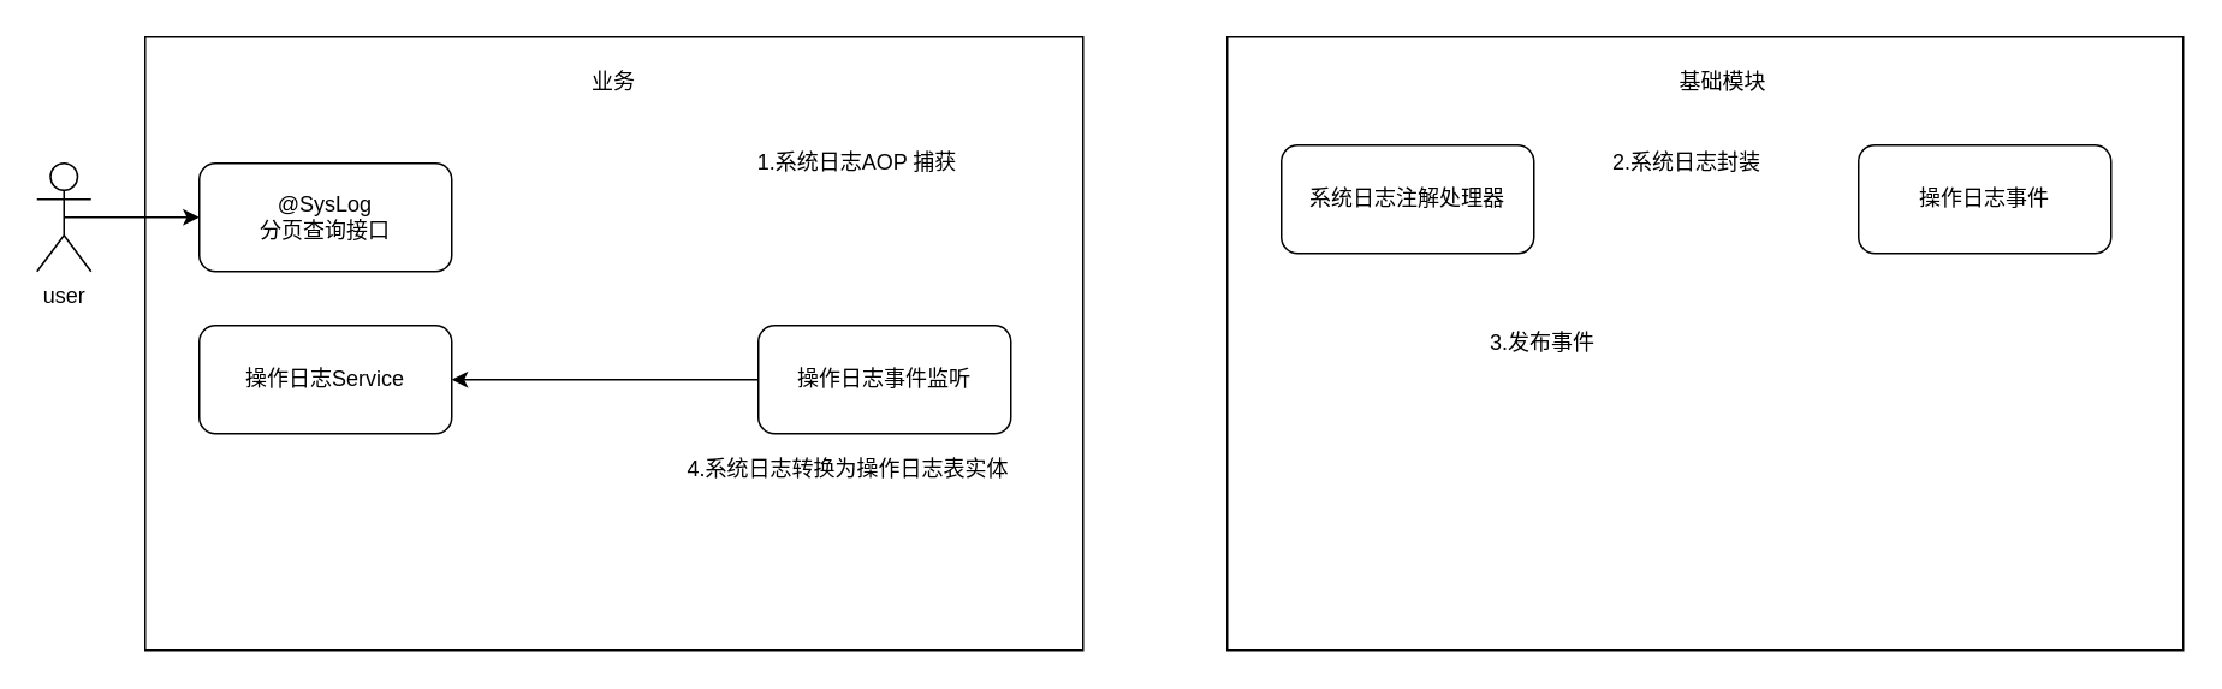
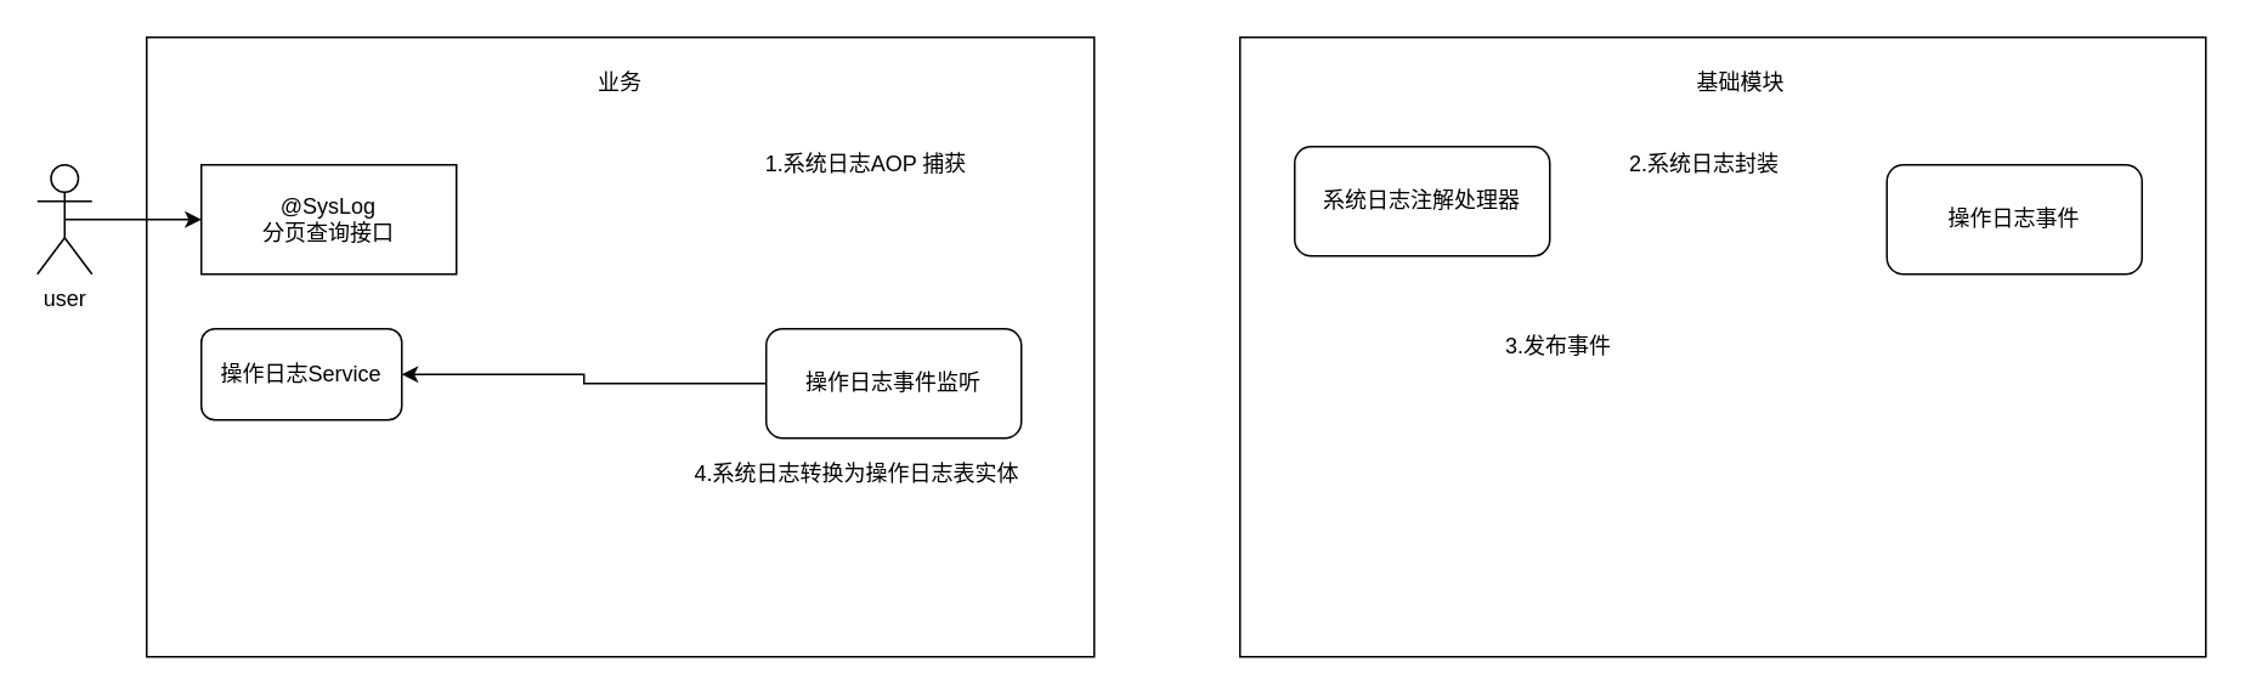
- <mxCell id="10" value="操作日志事件" style="rounded=1;whiteSpace=wrap;html=1;" vertex="1" parent="1"><mxGeometry x="1030" y="80" width="140" height="60" as="geometry" /></mxCell>
+ <mxCell id="10" value="操作日志事件" style="rounded=1;whiteSpace=wrap;html=1;" vertex="1" parent="1"><mxGeometry x="1035" y="90" width="140" height="60" as="geometry" /></mxCell>
- <mxCell id="6" value="@SysLog&lt;br&gt;分页查询接口" style="rounded=1;whiteSpace=wrap;html=1;" vertex="1" parent="1"><mxGeometry x="110" y="90" width="140" height="60" as="geometry" /></mxCell>
+ <mxCell id="6" value="@SysLog&lt;br&gt;分页查询接口" style="whiteSpace=wrap;html=1;rounded=0;" vertex="1" parent="1"><mxGeometry x="110" y="90" width="140" height="60" as="geometry" /></mxCell>
- <mxCell id="11" value="操作日志Service" style="rounded=1;whiteSpace=wrap;html=1;" vertex="1" parent="1"><mxGeometry x="110" y="180" width="140" height="60" as="geometry" /></mxCell>
+ <mxCell id="11" value="操作日志Service" style="rounded=1;whiteSpace=wrap;html=1;" vertex="1" parent="1"><mxGeometry x="110" y="180" width="110" height="50" as="geometry" /></mxCell>
